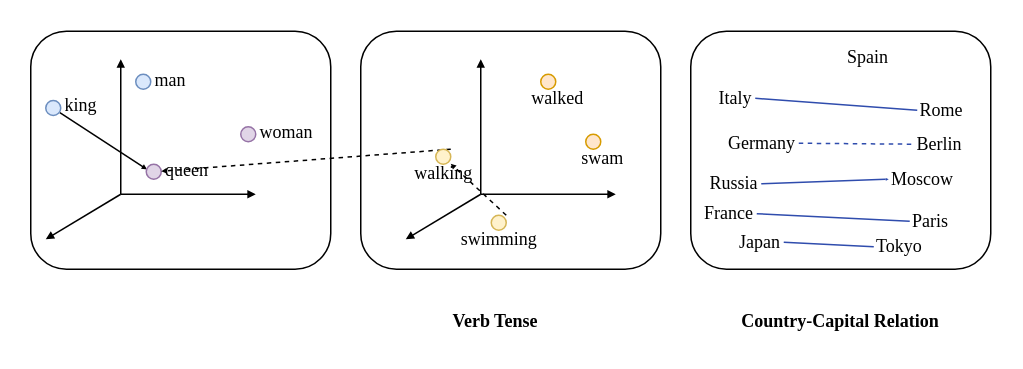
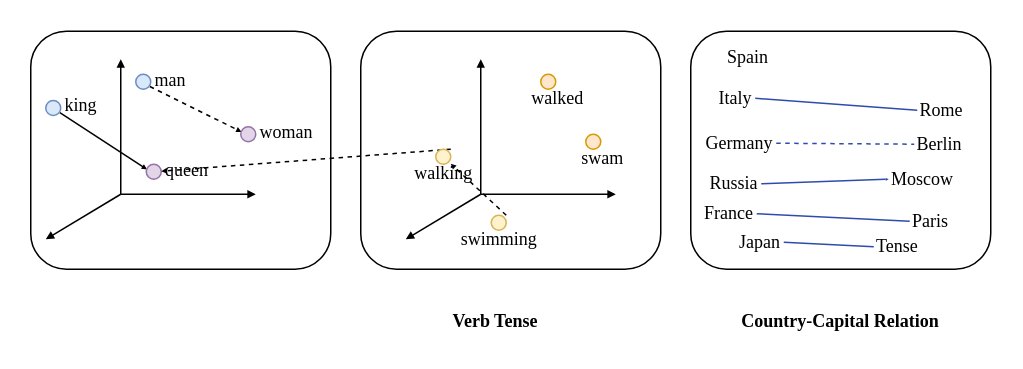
- <mxCell id="23" value="Spain" style="text;html=1;strokeColor=none;fillColor=none;align=right;verticalAlign=middle;whiteSpace=wrap;rounded=0;fontFamily=Fira Sans Light;fontSource=https%3A%2F%2Ffonts.googleapis.com%2Fcss%3Ffamily%3DFira%2BSans%2BLight;" parent="1" vertex="1"><mxGeometry x="554" y="28" width="40" height="20" as="geometry" /></mxCell>
+ <mxCell id="23" value="Spain" style="text;html=1;strokeColor=none;fillColor=none;align=right;verticalAlign=middle;whiteSpace=wrap;rounded=0;fontFamily=Fira Sans Light;fontSource=https%3A%2F%2Ffonts.googleapis.com%2Fcss%3Ffamily%3DFira%2BSans%2BLight;" parent="1" vertex="1"><mxGeometry x="474" y="28" width="40" height="20" as="geometry" /></mxCell>
+ <mxCell id="7" style="rounded=0;jumpSize=0;orthogonalLoop=1;jettySize=auto;html=1;exitX=0.939;exitY=0.816;exitDx=0;exitDy=0;entryX=0.051;entryY=0.344;entryDx=0;entryDy=0;startSize=3;endArrow=block;endFill=1;endSize=1;exitPerimeter=0;entryPerimeter=0;dashed=1;" parent="1" source="8" target="9" edge="1"><mxGeometry relative="1" as="geometry" /></mxCell>
- <mxCell id="28" value="Germany" style="text;html=1;strokeColor=none;fillColor=none;align=right;verticalAlign=middle;whiteSpace=wrap;rounded=0;fontFamily=Fira Sans Light;fontSource=https%3A%2F%2Ffonts.googleapis.com%2Fcss%3Ffamily%3DFira%2BSans%2BLight;" parent="1" vertex="1"><mxGeometry x="492" y="85" width="40" height="20" as="geometry" /></mxCell>
+ <mxCell id="28" value="Germany" style="text;html=1;strokeColor=none;fillColor=none;align=right;verticalAlign=middle;whiteSpace=wrap;rounded=0;fontFamily=Fira Sans Light;fontSource=https%3A%2F%2Ffonts.googleapis.com%2Fcss%3Ffamily%3DFira%2BSans%2BLight;" parent="1" vertex="1"><mxGeometry x="477" y="85" width="40" height="20" as="geometry" /></mxCell>
- <mxCell id="38" value="Tokyo" style="text;html=1;strokeColor=none;fillColor=none;align=left;verticalAlign=middle;whiteSpace=wrap;rounded=0;fontFamily=Fira Sans Light;fontSource=https%3A%2F%2Ffonts.googleapis.com%2Fcss%3Ffamily%3DFira%2BSans%2BLight;spacingLeft=0;" parent="1" vertex="1"><mxGeometry x="582" y="154" width="40" height="20" as="geometry" /></mxCell>
+ <mxCell id="38" value="Tense" style="text;html=1;strokeColor=none;fillColor=none;align=left;verticalAlign=middle;whiteSpace=wrap;rounded=0;fontFamily=Fira Sans Light;fontSource=https%3A%2F%2Ffonts.googleapis.com%2Fcss%3Ffamily%3DFira%2BSans%2BLight;spacingLeft=0;" parent="1" vertex="1"><mxGeometry x="582" y="154" width="40" height="20" as="geometry" /></mxCell>
